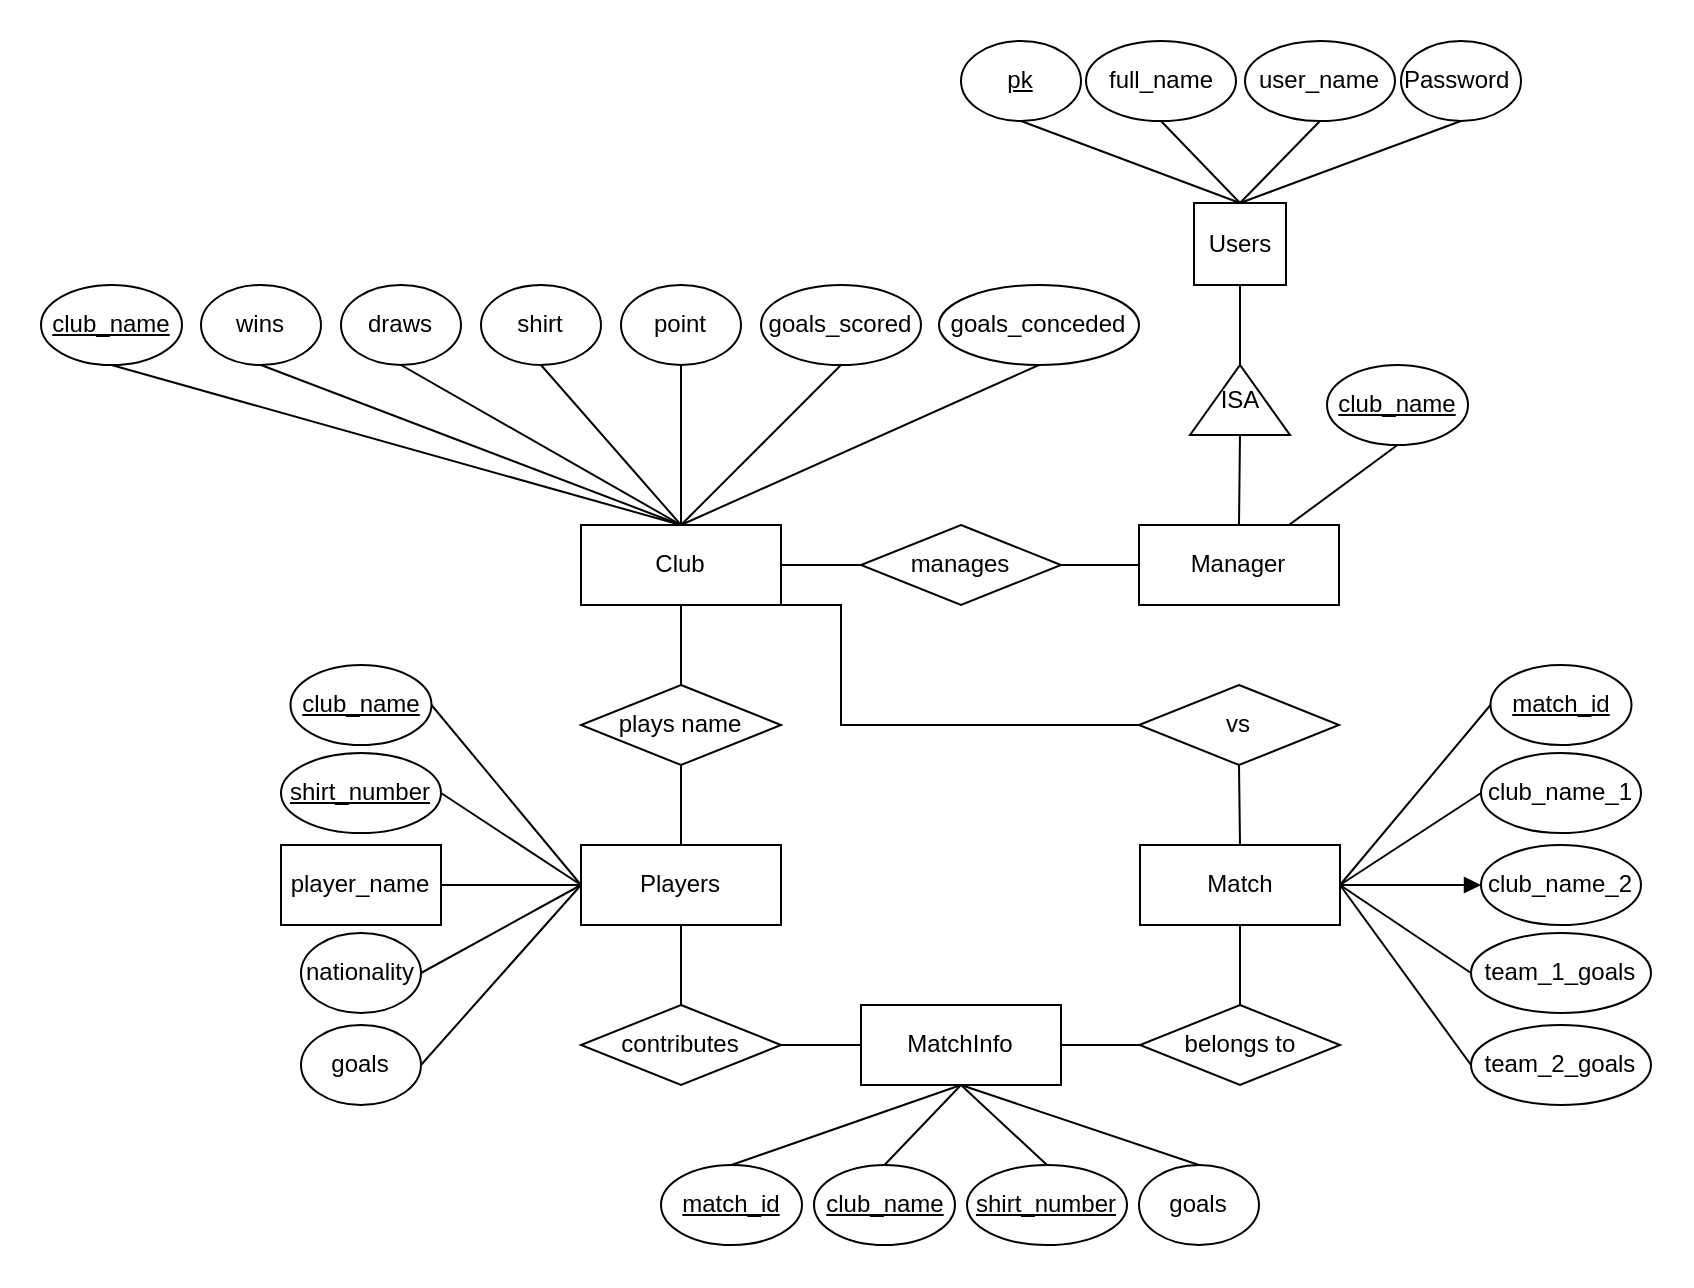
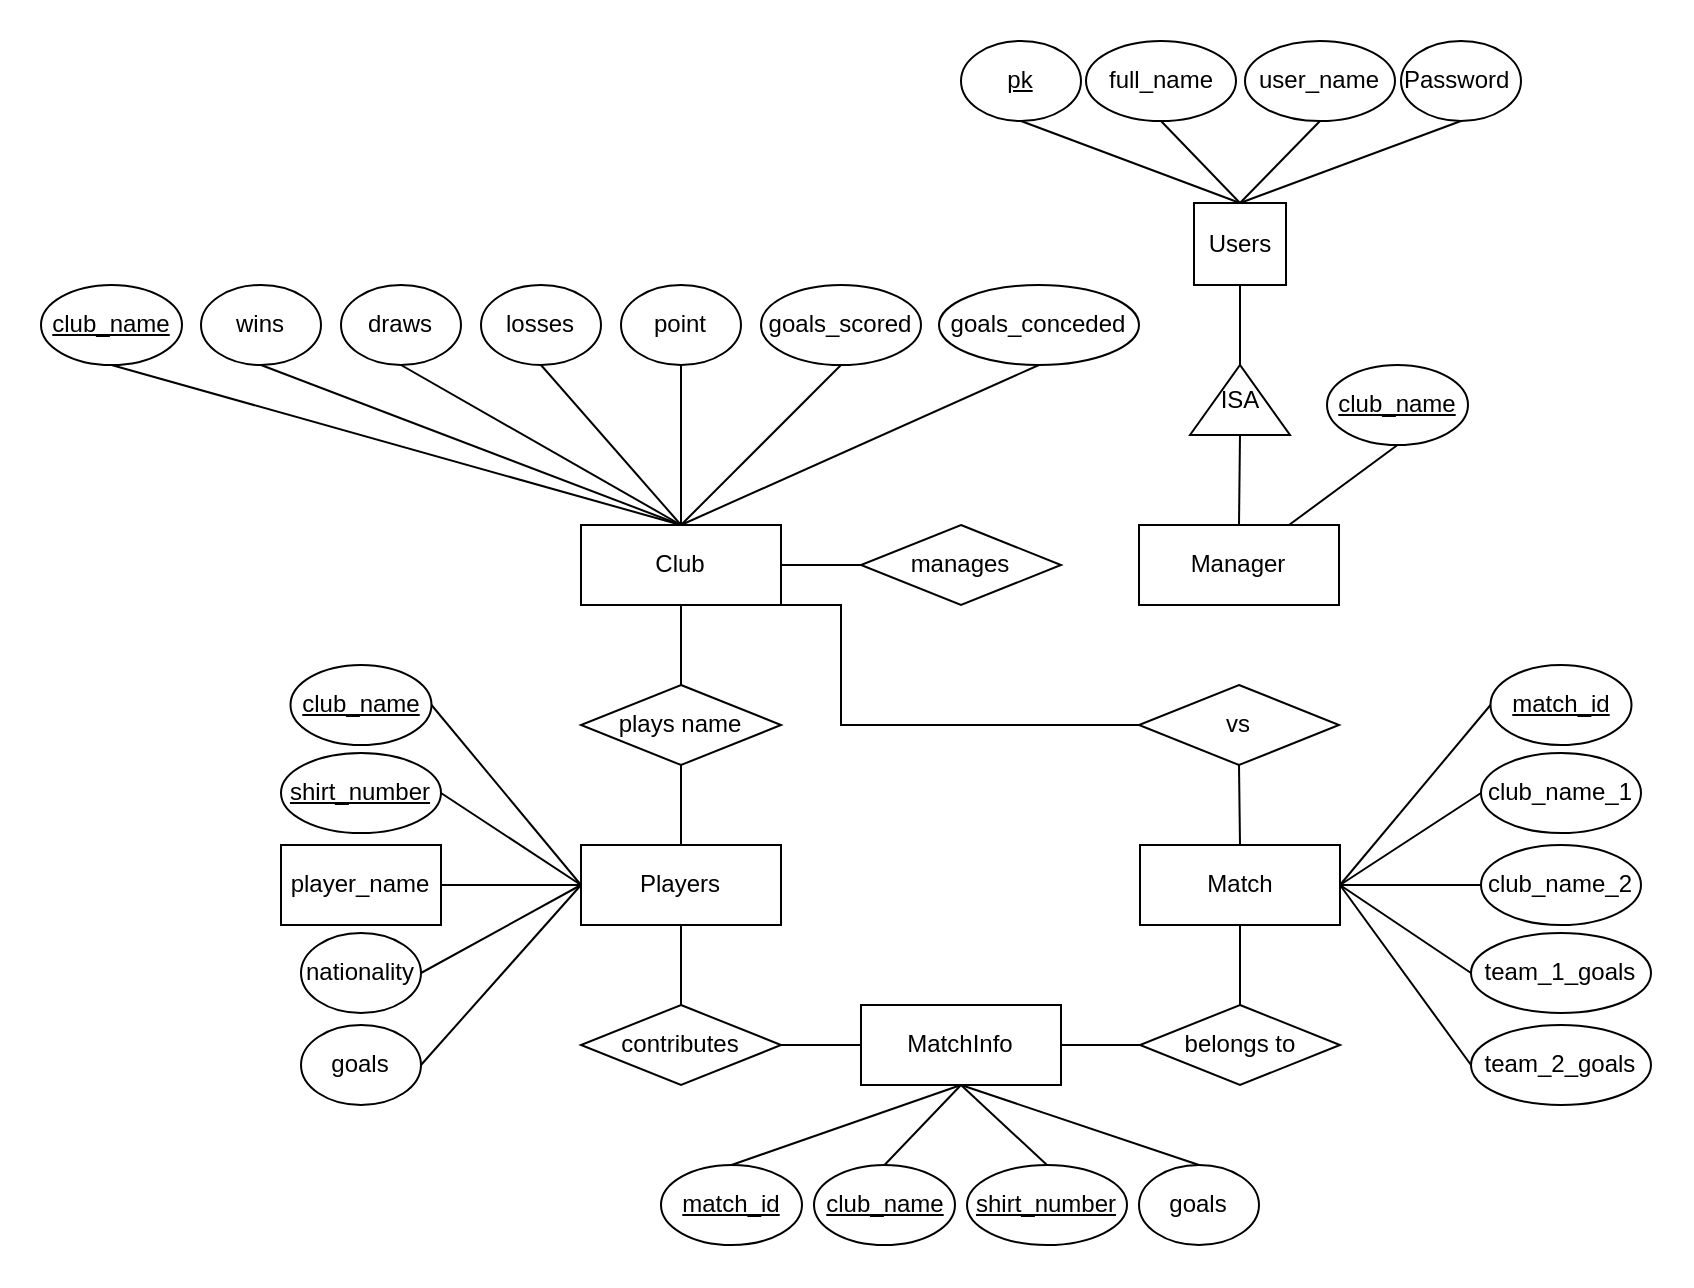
- <mxCell id="22" value="&lt;div&gt;shirt&lt;/div&gt;" style="ellipse;whiteSpace=wrap;html=1;labelBackgroundColor=none;rounded=0;" vertex="1" parent="1"><mxGeometry x="240" y="142" width="60" height="40" as="geometry" /></mxCell>
+ <mxCell id="22" value="&lt;div&gt;losses&lt;/div&gt;" style="ellipse;whiteSpace=wrap;html=1;labelBackgroundColor=none;rounded=0;" vertex="1" parent="1"><mxGeometry x="240" y="142" width="60" height="40" as="geometry" /></mxCell>
- <mxCell id="19" value="" style="endArrow=none;html=1;rounded=0;exitX=1;exitY=0.5;exitDx=0;exitDy=0;entryX=0;entryY=0.5;entryDx=0;entryDy=0;" edge="1" parent="1" source="18" target="14"><mxGeometry width="50" height="50" relative="1" as="geometry"><mxPoint x="540" y="342" as="sourcePoint" /><mxPoint x="590" y="292" as="targetPoint" /></mxGeometry></mxCell>
- <mxCell id="73" value="" style="endArrow=block;html=1;rounded=0;entryX=0;entryY=0.5;entryDx=0;entryDy=0;exitX=1;exitY=0.5;exitDx=0;exitDy=0;" edge="1" parent="1" source="61" target="67"><mxGeometry width="50" height="50" relative="1" as="geometry"><mxPoint x="640" y="462" as="sourcePoint" /><mxPoint x="690" y="412" as="targetPoint" /></mxGeometry></mxCell>
+ <mxCell id="73" value="" style="endArrow=none;html=1;rounded=0;entryX=0;entryY=0.5;entryDx=0;entryDy=0;exitX=1;exitY=0.5;exitDx=0;exitDy=0;" edge="1" parent="1" source="61" target="67"><mxGeometry width="50" height="50" relative="1" as="geometry"><mxPoint x="640" y="462" as="sourcePoint" /><mxPoint x="690" y="412" as="targetPoint" /></mxGeometry></mxCell>
